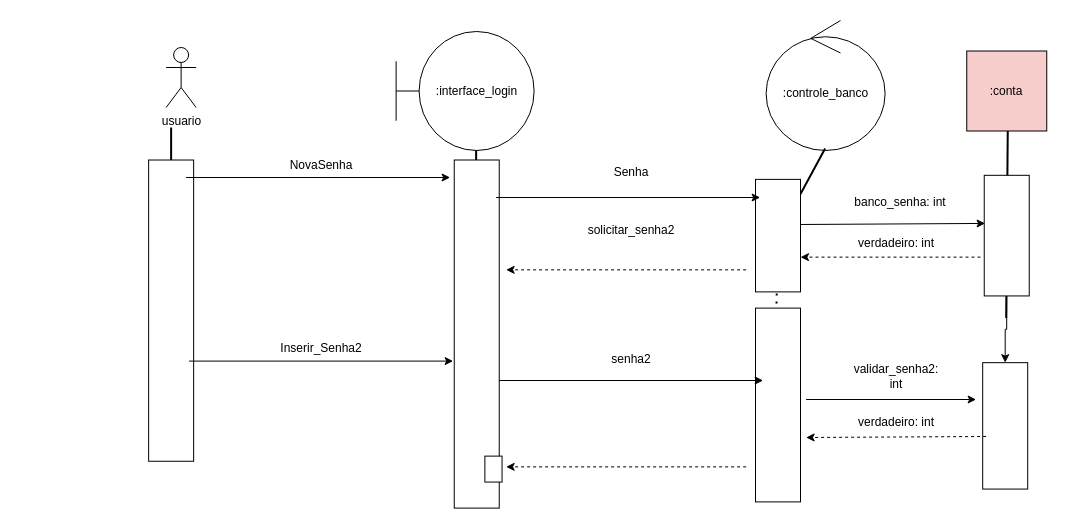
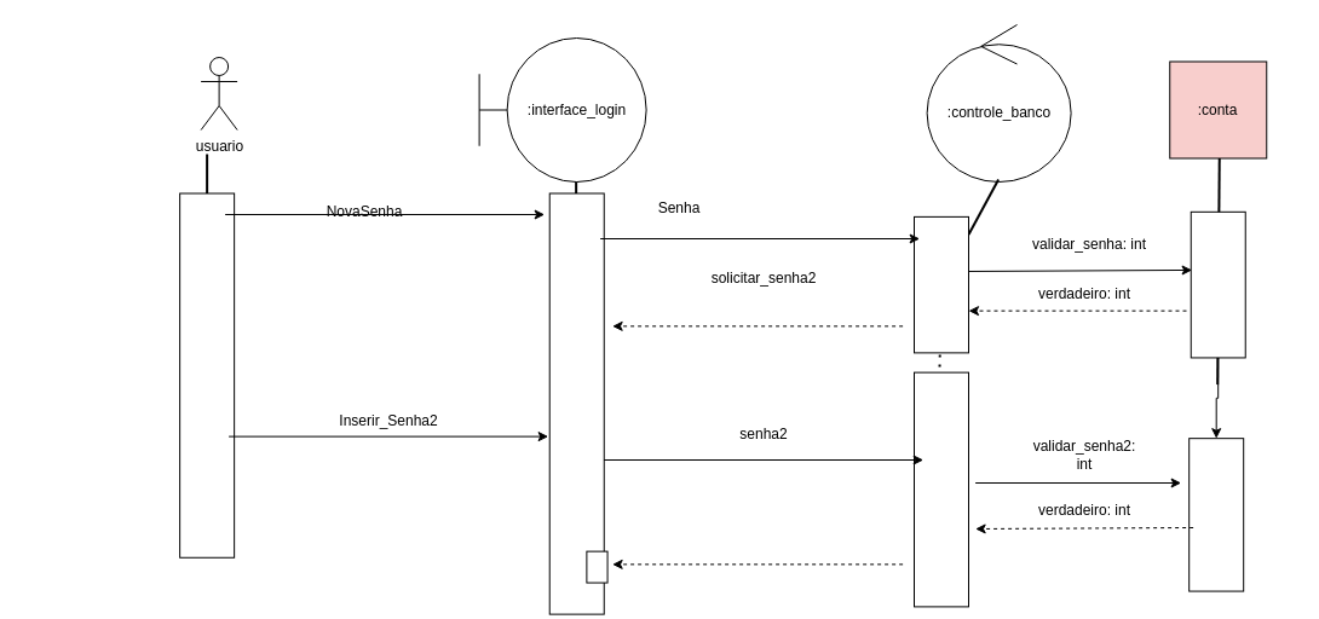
- <mxCell id="15" value="NovaSenha" style="text;html=1;strokeColor=none;fillColor=none;align=center;verticalAlign=middle;whiteSpace=wrap;rounded=0;" parent="1" vertex="1"><mxGeometry x="255.62" y="150" width="130" height="30" as="geometry" /></mxCell>
+ <mxCell id="15" value="NovaSenha" style="text;html=1;strokeColor=none;fillColor=none;align=center;verticalAlign=middle;whiteSpace=wrap;rounded=0;" parent="1" vertex="1"><mxGeometry x="235.62" y="160" width="130" height="30" as="geometry" /></mxCell>
- <mxCell id="16" value="Senha" style="text;html=1;strokeColor=none;fillColor=none;align=center;verticalAlign=middle;whiteSpace=wrap;rounded=0;" parent="1" vertex="1"><mxGeometry x="565.62" y="157" width="130" height="30" as="geometry" /></mxCell>
+ <mxCell id="16" value="Senha" style="text;html=1;strokeColor=none;fillColor=none;align=center;verticalAlign=middle;whiteSpace=wrap;rounded=0;" parent="1" vertex="1"><mxGeometry x="495.62" y="157" width="130" height="30" as="geometry" /></mxCell>
- <mxCell id="20" value="banco_senha: int" style="text;html=1;strokeColor=none;fillColor=none;align=center;verticalAlign=middle;whiteSpace=wrap;rounded=0;" parent="1" vertex="1"><mxGeometry x="834.62" y="187" width="130" height="30" as="geometry" /></mxCell>
+ <mxCell id="20" value="validar_senha: int" style="text;html=1;strokeColor=none;fillColor=none;align=center;verticalAlign=middle;whiteSpace=wrap;rounded=0;" parent="1" vertex="1"><mxGeometry x="834.62" y="187" width="130" height="30" as="geometry" /></mxCell>
